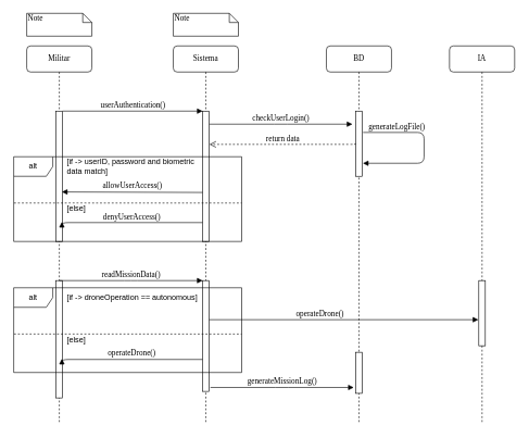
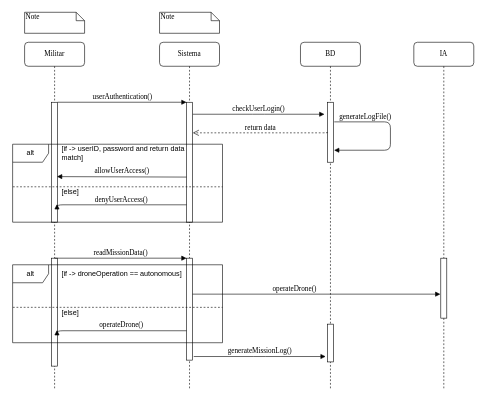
- <mxCell id="19" value="[if -&amp;gt; userID, password and biometric data match]" style="text;html=1;align=left;verticalAlign=middle;whiteSpace=wrap;rounded=0;" vertex="1" parent="1"><mxGeometry x="100" y="240" width="210" height="30" as="geometry" /></mxCell>
+ <mxCell id="19" value="[if -&amp;gt; userID, password and return data match]" style="text;html=1;align=left;verticalAlign=middle;whiteSpace=wrap;rounded=0;" vertex="1" parent="1"><mxGeometry x="100" y="240" width="210" height="30" as="geometry" /></mxCell>
